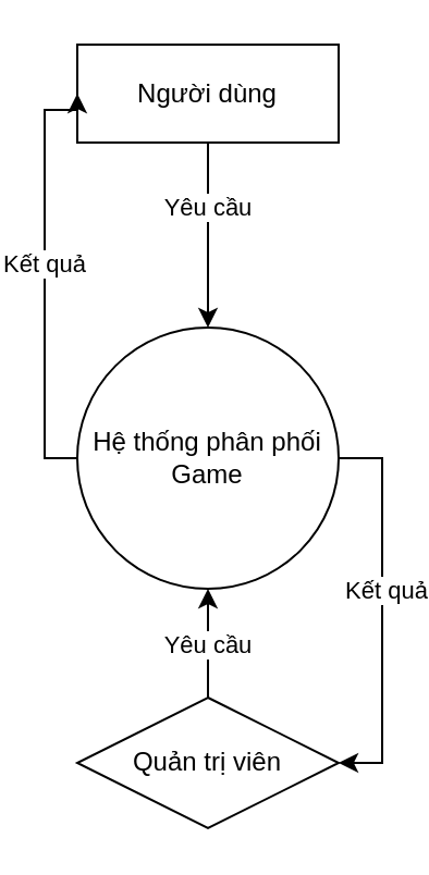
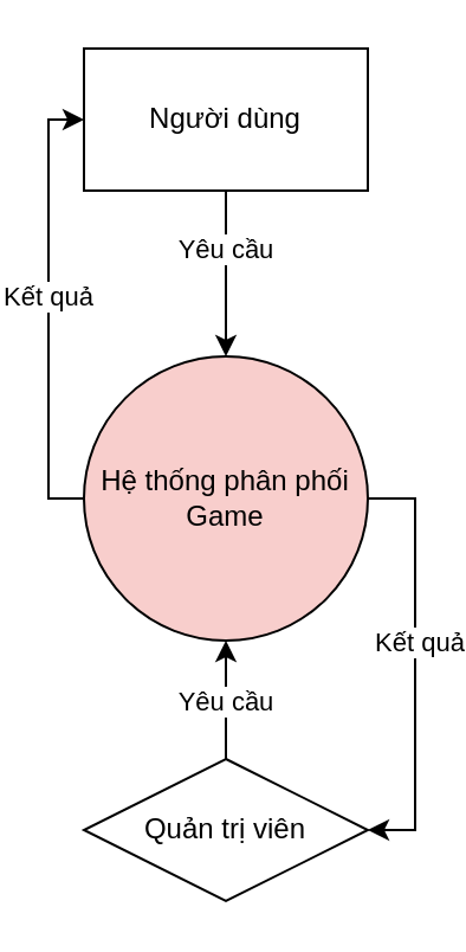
- <mxCell id="4" value="Người dùng" style="rounded=0;whiteSpace=wrap;html=1;" vertex="1" parent="1"><mxGeometry x="35" y="20" width="120" height="45" as="geometry" /></mxCell>
+ <mxCell id="4" value="Người dùng" style="rounded=0;whiteSpace=wrap;html=1;" vertex="1" parent="1"><mxGeometry x="35" y="20" width="120" height="60" as="geometry" /></mxCell>
- <mxCell id="9" value="&lt;div&gt;Hệ thống phân phối Game&lt;/div&gt;" style="ellipse;whiteSpace=wrap;html=1;aspect=fixed;" vertex="1" parent="1"><mxGeometry x="35" y="150" width="120" height="120" as="geometry" /></mxCell>
+ <mxCell id="9" value="&lt;div&gt;Hệ thống phân phối Game&lt;/div&gt;" style="ellipse;whiteSpace=wrap;html=1;aspect=fixed;fillColor=#f8cecc;" vertex="1" parent="1"><mxGeometry x="35" y="150" width="120" height="120" as="geometry" /></mxCell>
